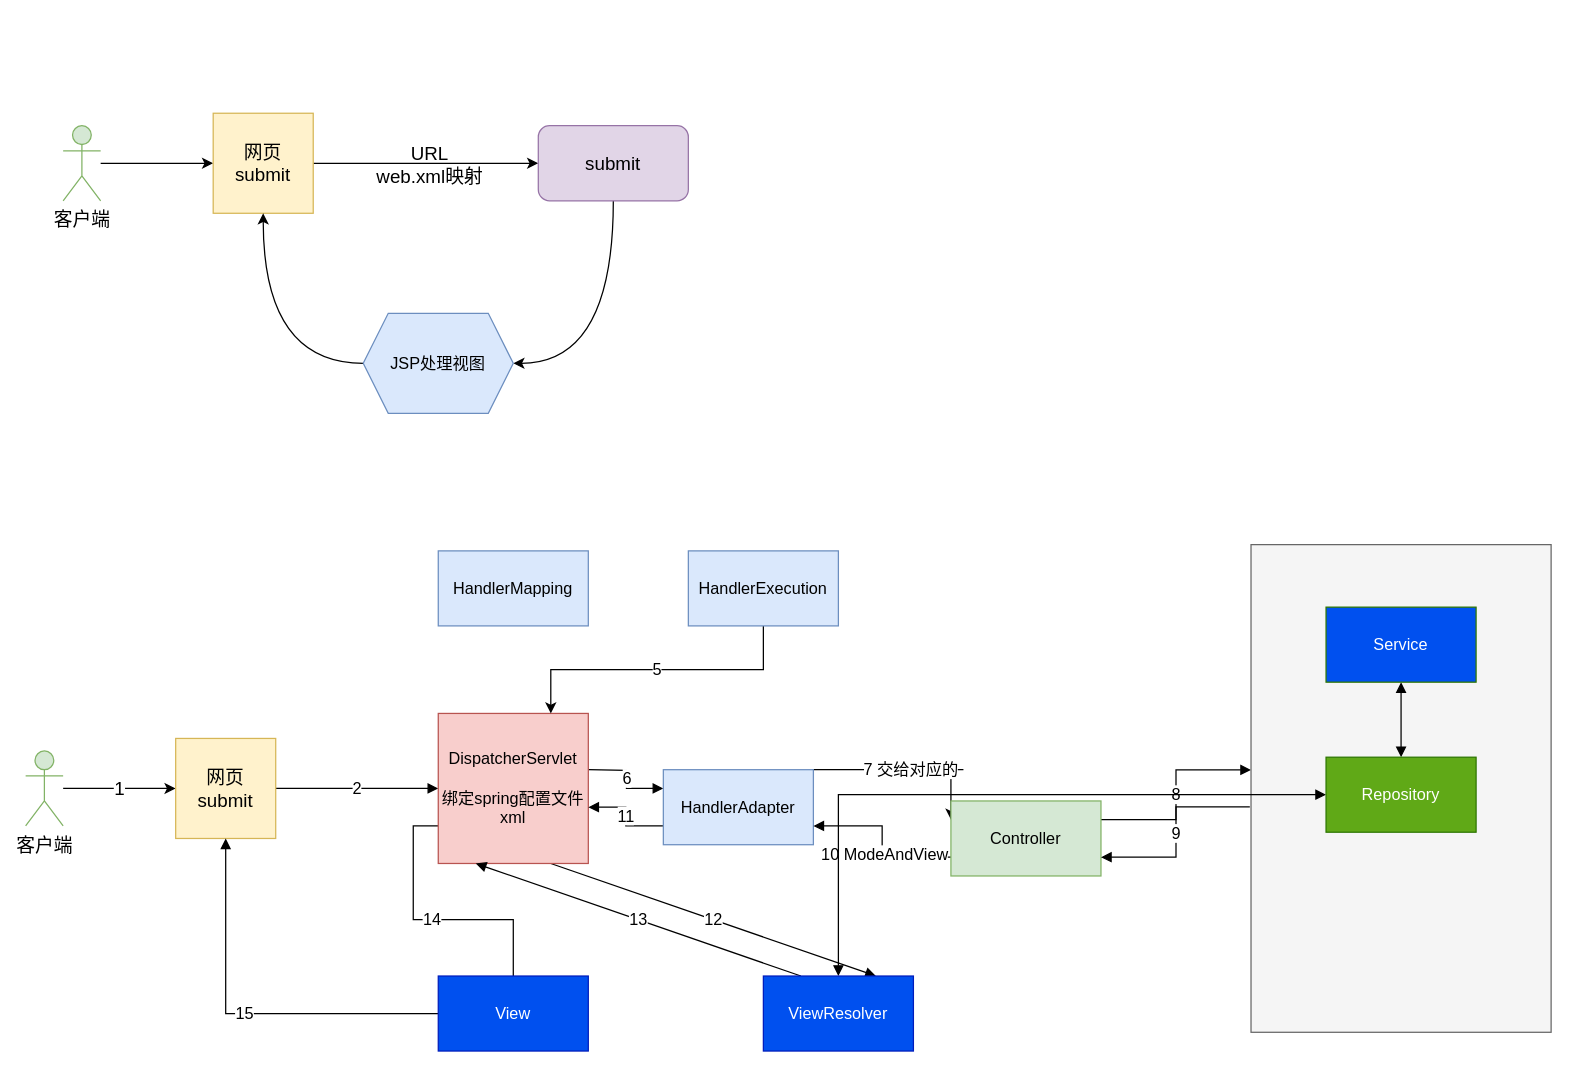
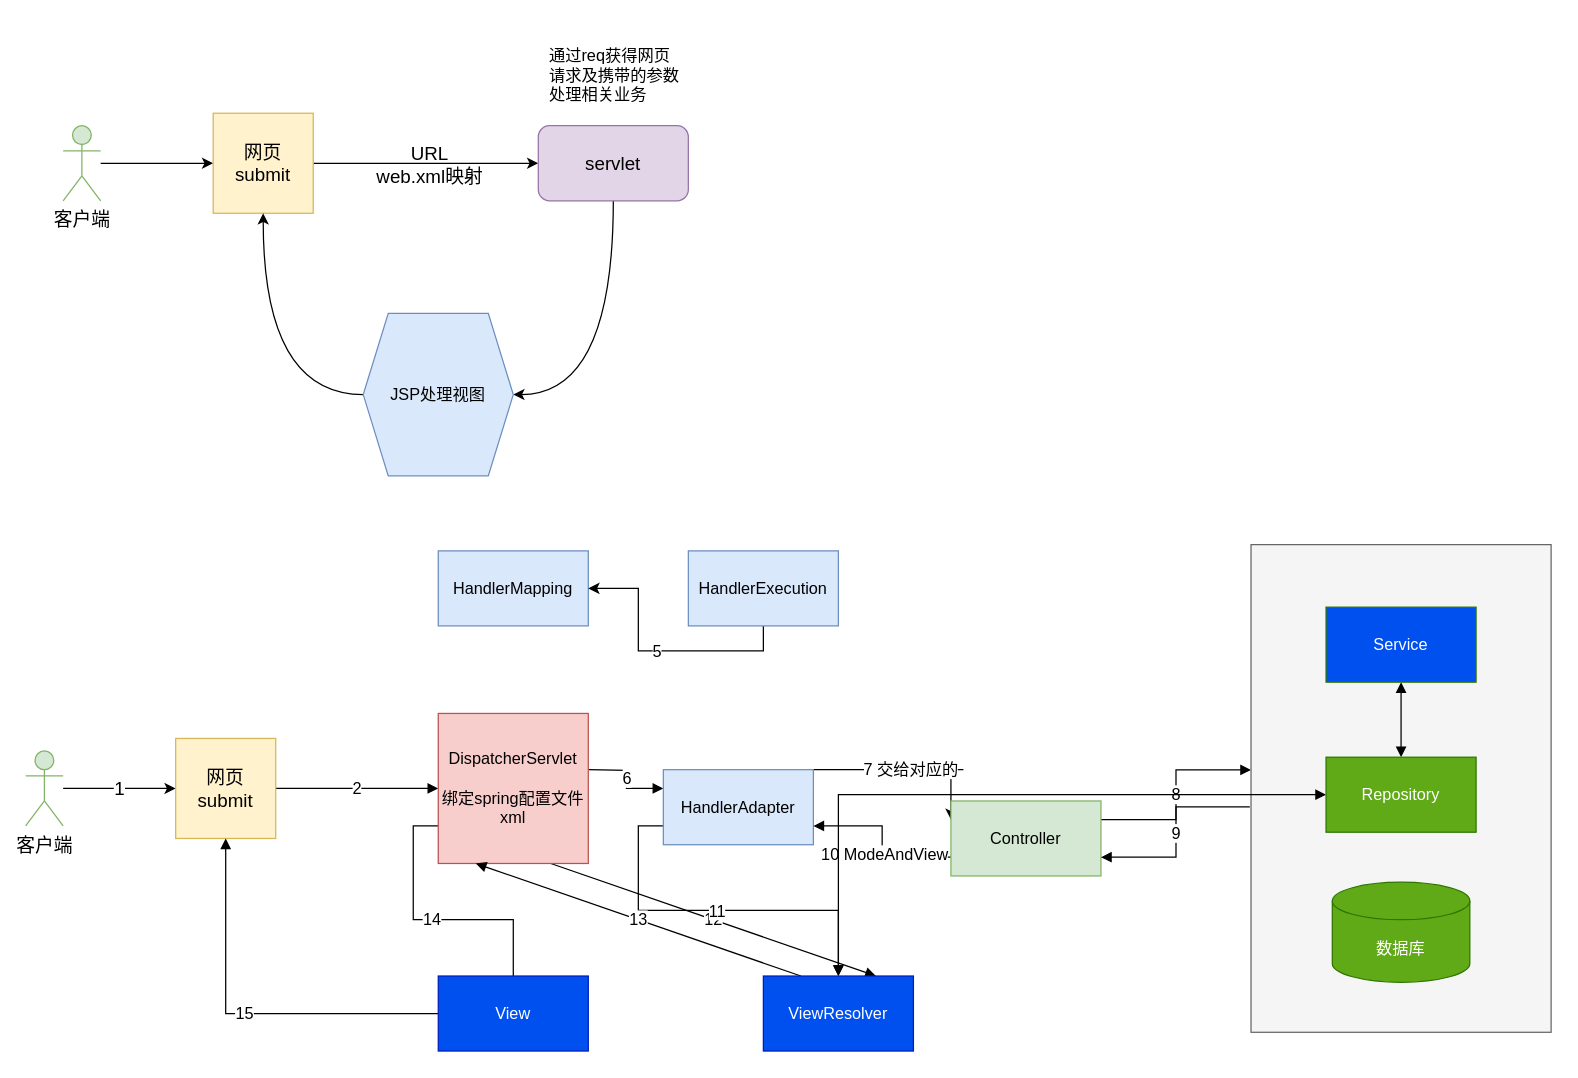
+ <mxCell id="9" value="通过req获得网页请求及携带的参数处理相关业务" style="text;html=1;strokeColor=none;fillColor=none;align=left;verticalAlign=middle;whiteSpace=wrap;rounded=0;labelBackgroundColor=none;fontSize=13;" vertex="1" parent="1"><mxGeometry x="437" y="20" width="106" height="80" as="geometry" /></mxCell>
- <mxCell id="7" value="submit" style="rounded=1;whiteSpace=wrap;html=1;fillColor=#e1d5e7;strokeColor=#9673a6;fontSize=15;" vertex="1" parent="1"><mxGeometry x="430" y="100" width="120" height="60" as="geometry" /></mxCell>
+ <mxCell id="7" value="servlet" style="rounded=1;whiteSpace=wrap;html=1;fillColor=#e1d5e7;strokeColor=#9673a6;fontSize=15;" vertex="1" parent="1"><mxGeometry x="430" y="100" width="120" height="60" as="geometry" /></mxCell>
- <mxCell id="11" value="JSP处理视图" style="shape=hexagon;perimeter=hexagonPerimeter2;whiteSpace=wrap;html=1;fixedSize=1;labelBackgroundColor=none;fontSize=13;align=center;fillColor=#dae8fc;strokeColor=#6c8ebf;" vertex="1" parent="1"><mxGeometry x="290" y="250" width="120" height="80" as="geometry" /></mxCell>
+ <mxCell id="11" value="JSP处理视图" style="shape=hexagon;perimeter=hexagonPerimeter2;whiteSpace=wrap;html=1;fixedSize=1;labelBackgroundColor=none;fontSize=13;align=center;fillColor=#dae8fc;strokeColor=#6c8ebf;" vertex="1" parent="1"><mxGeometry x="290" y="250" width="120" height="130" as="geometry" /></mxCell>
- <mxCell id="21" value="5" style="edgeStyle=orthogonalEdgeStyle;rounded=0;orthogonalLoop=1;jettySize=auto;html=1;exitX=0.5;exitY=1;exitDx=0;exitDy=0;entryX=0.75;entryY=0;entryDx=0;entryDy=0;fontSize=13;" edge="1" parent="1" source="22" target="19"><mxGeometry relative="1" as="geometry" /></mxCell>
+ <mxCell id="21" value="5" style="edgeStyle=orthogonalEdgeStyle;rounded=0;orthogonalLoop=1;jettySize=auto;html=1;exitX=0.5;exitY=1;exitDx=0;exitDy=0;fontSize=13;" edge="1" parent="1" source="22" target="20"><mxGeometry relative="1" as="geometry" /></mxCell>
- <mxCell id="24" value="11" style="edgeStyle=orthogonalEdgeStyle;rounded=0;orthogonalLoop=1;jettySize=auto;html=1;exitX=0;exitY=0.75;exitDx=0;exitDy=0;startArrow=none;startFill=0;endArrow=block;endFill=1;fontSize=13;entryX=1;entryY=0.625;entryDx=0;entryDy=0;entryPerimeter=0;" edge="1" parent="1" source="25" target="19"><mxGeometry relative="1" as="geometry" /></mxCell>
+ <mxCell id="24" value="11" style="edgeStyle=orthogonalEdgeStyle;rounded=0;orthogonalLoop=1;jettySize=auto;html=1;exitX=0;exitY=0.75;exitDx=0;exitDy=0;startArrow=none;startFill=0;endArrow=block;endFill=1;fontSize=13;" edge="1" parent="1" source="25" target="38"><mxGeometry relative="1" as="geometry" /></mxCell>
+ <mxCell id="36" value="数据库" style="shape=cylinder3;whiteSpace=wrap;html=1;boundedLbl=1;backgroundOutline=1;size=15;labelBackgroundColor=none;fontSize=13;align=center;fillColor=#60a917;strokeColor=#2D7600;fontColor=#ffffff;" vertex="1" parent="1"><mxGeometry x="1065" y="705" width="110" height="80" as="geometry" /></mxCell>
